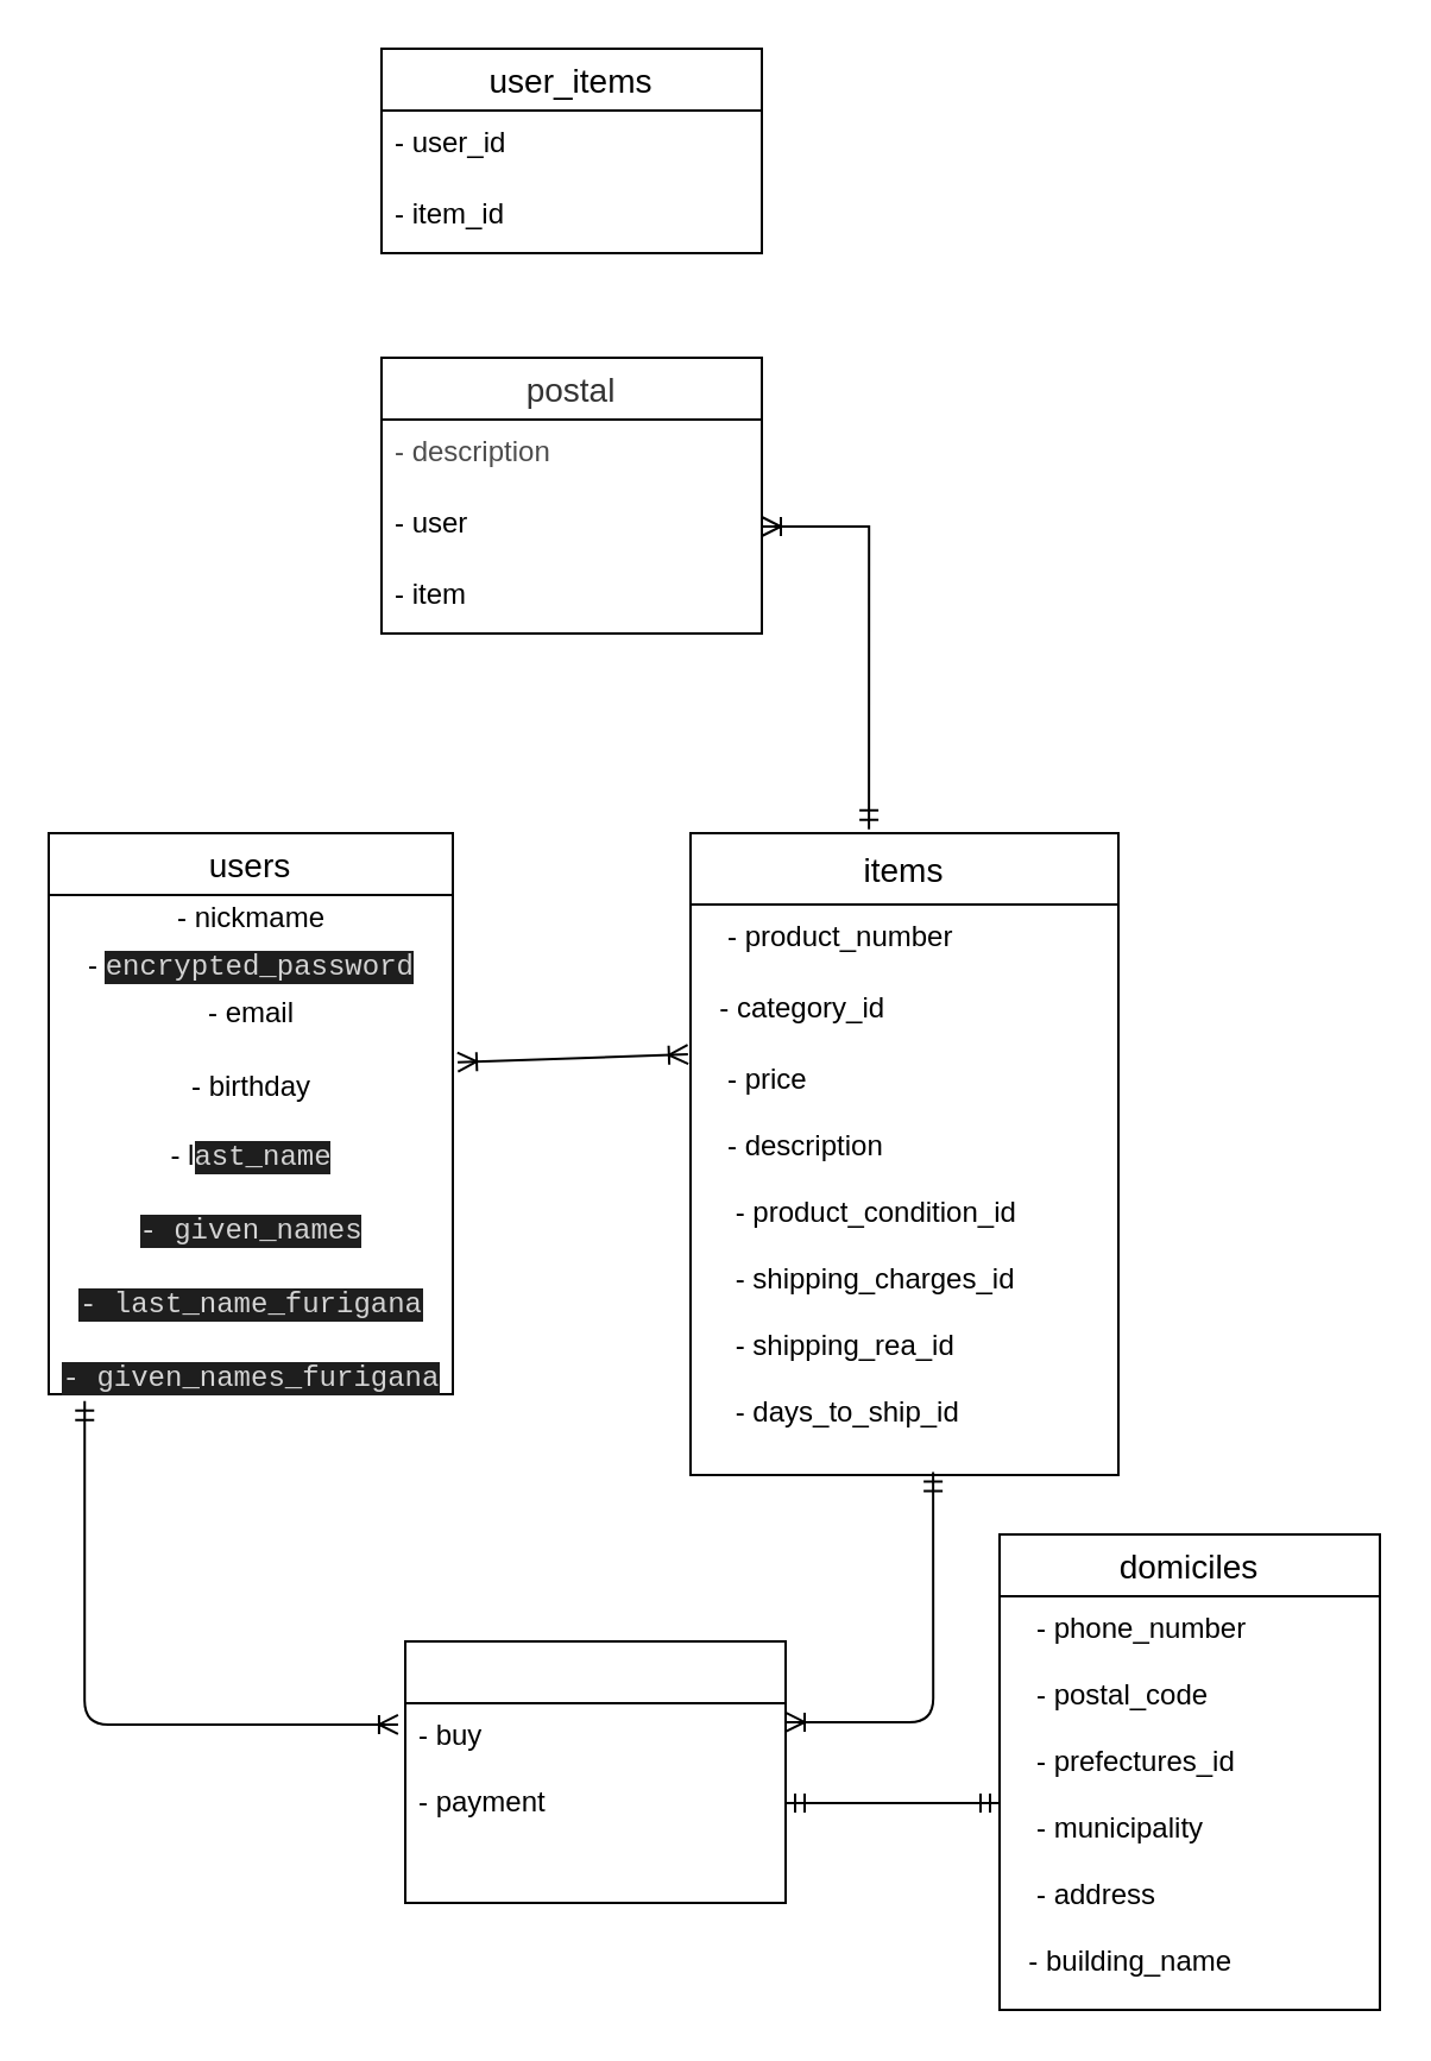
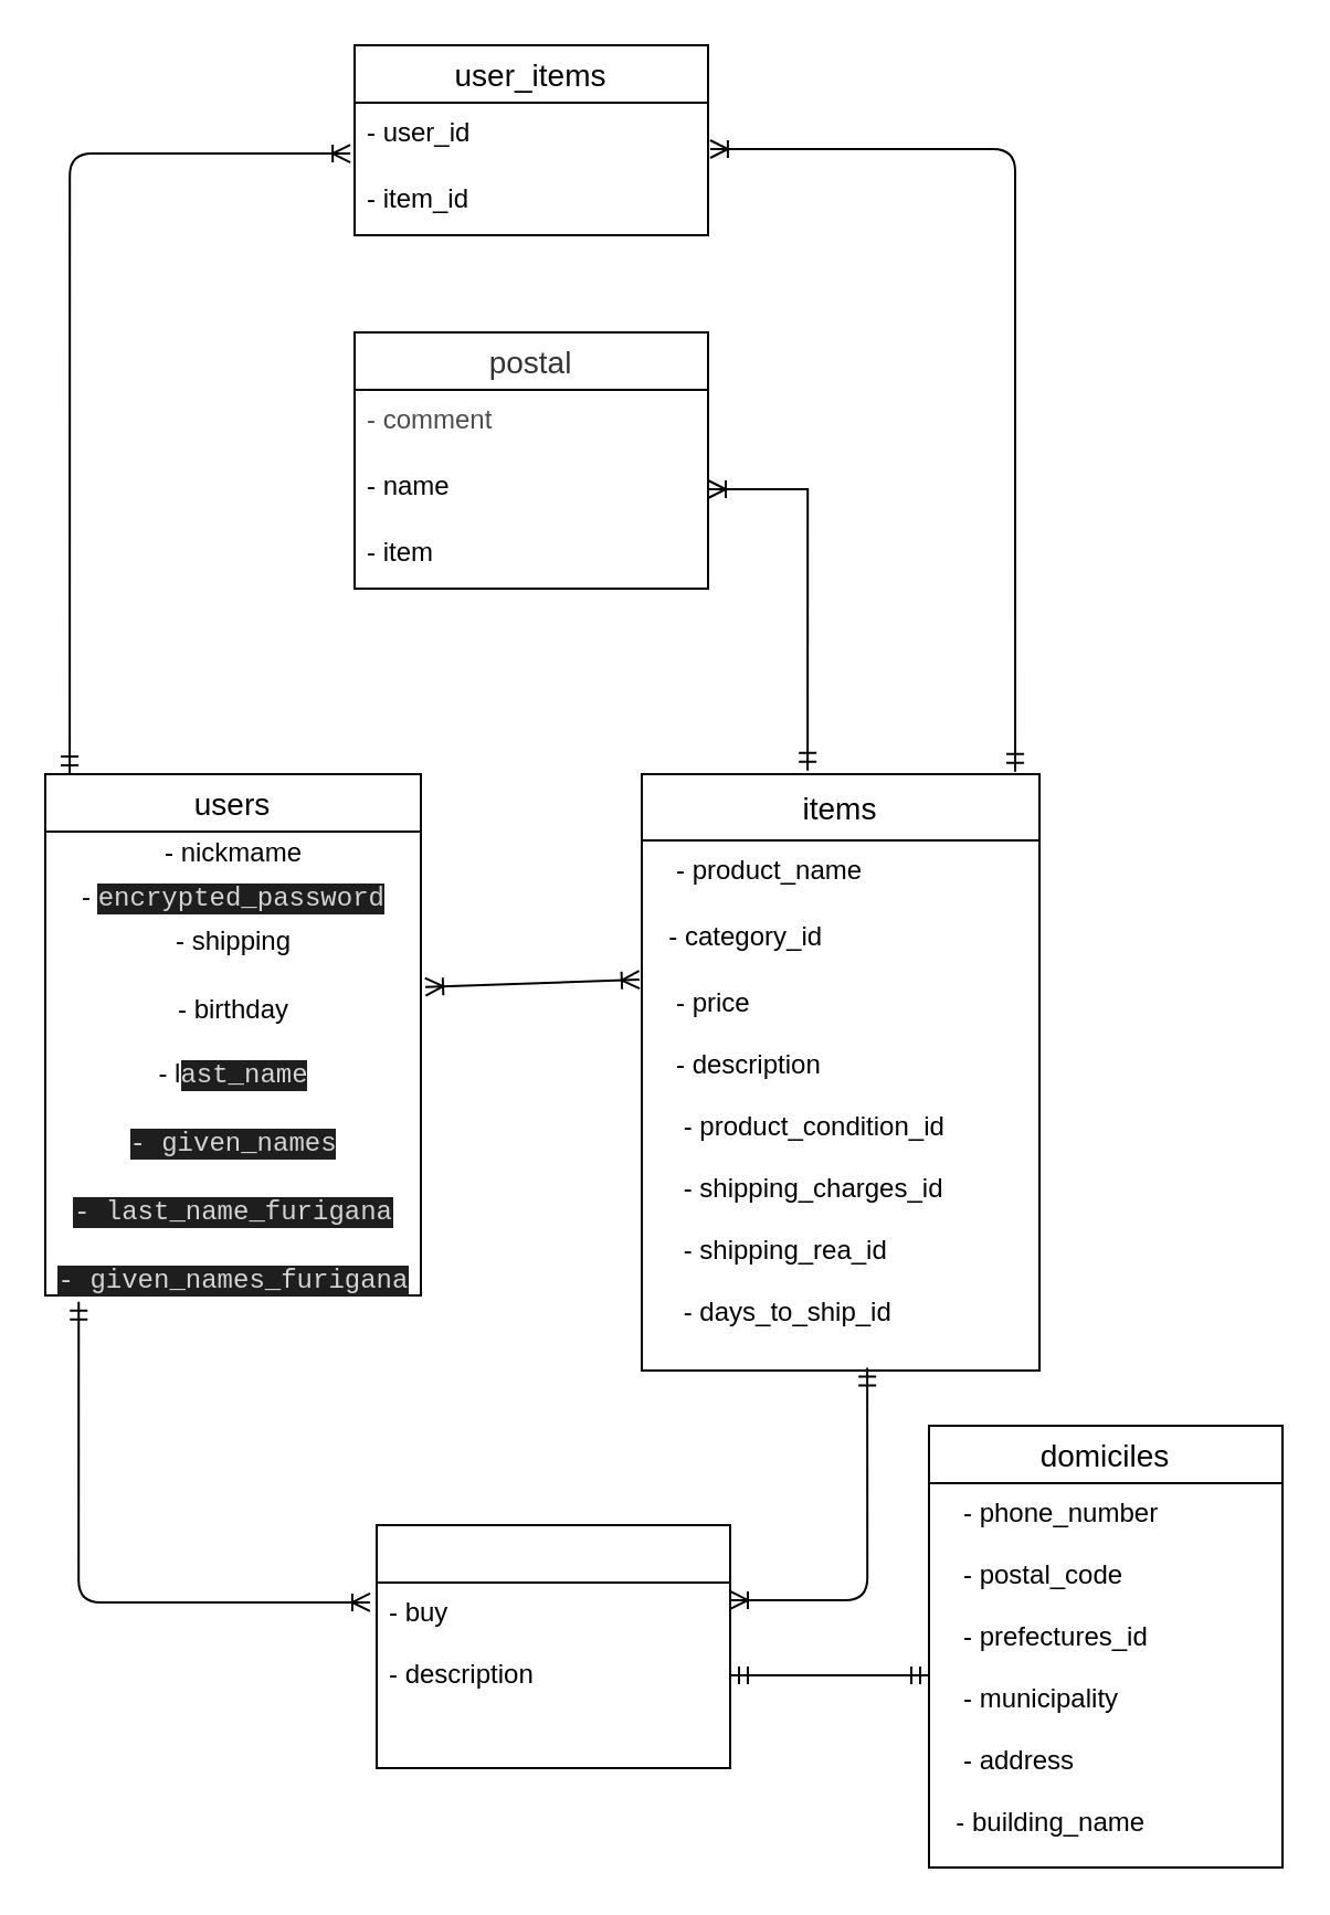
+ <mxCell id="20" value="" style="edgeStyle=orthogonalEdgeStyle;fontSize=12;html=1;endArrow=ERoneToMany;startArrow=ERmandOne;exitX=0.939;exitY=-0.004;exitDx=0;exitDy=0;exitPerimeter=0;entryX=1.006;entryY=0.7;entryDx=0;entryDy=0;entryPerimeter=0;" edge="1" parent="1" source="7" target="16"><mxGeometry width="100" height="100" relative="1" as="geometry"><mxPoint x="120" y="430" as="sourcePoint" /><mxPoint x="220" y="330" as="targetPoint" /></mxGeometry></mxCell>
+ <mxCell id="19" value="" style="fontSize=12;html=1;endArrow=ERoneToMany;startArrow=ERmandOne;exitX=0.065;exitY=0;exitDx=0;exitDy=0;exitPerimeter=0;entryX=-0.012;entryY=0.767;entryDx=0;entryDy=0;entryPerimeter=0;edgeStyle=orthogonalEdgeStyle;" edge="1" parent="1" source="2" target="16"><mxGeometry width="100" height="100" relative="1" as="geometry"><mxPoint x="50" y="301" as="sourcePoint" /><mxPoint x="129" y="190" as="targetPoint" /></mxGeometry></mxCell>
- <mxCell id="25" value="- description" style="text;strokeColor=none;fillColor=none;spacingLeft=4;spacingRight=4;overflow=hidden;rotatable=0;points=[[0,0.5],[1,0.5]];portConstraint=eastwest;fontSize=12;fontColor=#4D4D4D;" vertex="1" parent="24"><mxGeometry y="26" width="160" height="30" as="geometry" /></mxCell>
+ <mxCell id="25" value="- comment" style="text;strokeColor=none;fillColor=none;spacingLeft=4;spacingRight=4;overflow=hidden;rotatable=0;points=[[0,0.5],[1,0.5]];portConstraint=eastwest;fontSize=12;fontColor=#4D4D4D;" vertex="1" parent="24"><mxGeometry y="26" width="160" height="30" as="geometry" /></mxCell>
- <mxCell id="26" value="- user" style="text;strokeColor=none;fillColor=none;spacingLeft=4;spacingRight=4;overflow=hidden;rotatable=0;points=[[0,0.5],[1,0.5]];portConstraint=eastwest;fontSize=12;" vertex="1" parent="24"><mxGeometry y="56" width="160" height="30" as="geometry" /></mxCell>
+ <mxCell id="26" value="- name" style="text;strokeColor=none;fillColor=none;spacingLeft=4;spacingRight=4;overflow=hidden;rotatable=0;points=[[0,0.5],[1,0.5]];portConstraint=eastwest;fontSize=12;" vertex="1" parent="24"><mxGeometry y="56" width="160" height="30" as="geometry" /></mxCell>
- <mxCell id="8" value="   - product_number" style="text;strokeColor=none;fillColor=none;spacingLeft=4;spacingRight=4;overflow=hidden;rotatable=0;points=[[0,0.5],[1,0.5]];portConstraint=eastwest;fontSize=12;" vertex="1" parent="7"><mxGeometry y="30" width="180" height="30" as="geometry" /></mxCell>
+ <mxCell id="8" value="   - product_name" style="text;strokeColor=none;fillColor=none;spacingLeft=4;spacingRight=4;overflow=hidden;rotatable=0;points=[[0,0.5],[1,0.5]];portConstraint=eastwest;fontSize=12;" vertex="1" parent="7"><mxGeometry y="30" width="180" height="30" as="geometry" /></mxCell>
- <mxCell id="5" value="- email" style="text;html=1;align=center;verticalAlign=middle;resizable=0;points=[];autosize=1;" vertex="1" parent="2"><mxGeometry y="66" width="170" height="20" as="geometry" /></mxCell>
+ <mxCell id="5" value="- shipping" style="text;html=1;align=center;verticalAlign=middle;resizable=0;points=[];autosize=1;" vertex="1" parent="2"><mxGeometry y="66" width="170" height="20" as="geometry" /></mxCell>
- <mxCell id="12" value="- buy&#10;&#10;- payment&#10;" style="text;strokeColor=none;fillColor=none;spacingLeft=4;spacingRight=4;overflow=hidden;rotatable=0;points=[[0,0.5],[1,0.5]];portConstraint=eastwest;fontSize=12;" vertex="1" parent="11"><mxGeometry y="26" width="160" height="84" as="geometry" /></mxCell>
+ <mxCell id="12" value="- buy&#10;&#10;- description&#10;" style="text;strokeColor=none;fillColor=none;spacingLeft=4;spacingRight=4;overflow=hidden;rotatable=0;points=[[0,0.5],[1,0.5]];portConstraint=eastwest;fontSize=12;" vertex="1" parent="11"><mxGeometry y="26" width="160" height="84" as="geometry" /></mxCell>
